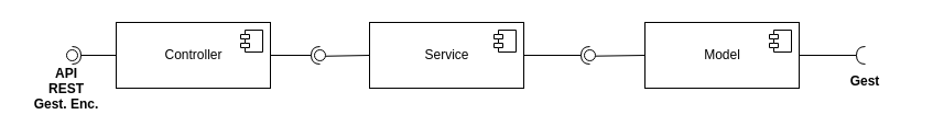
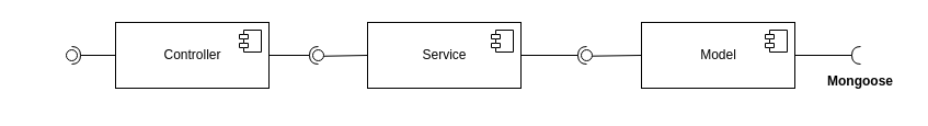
- <mxCell id="18" value="Gest" style="text;align=center;fontStyle=1;verticalAlign=middle;spacingLeft=3;spacingRight=3;strokeColor=none;rotatable=0;points=[[0,0.5],[1,0.5]];portConstraint=eastwest;" vertex="1" parent="1"><mxGeometry x="745" y="60" width="80" height="26" as="geometry" /></mxCell>
+ <mxCell id="18" value="Mongoose" style="text;align=center;fontStyle=1;verticalAlign=middle;spacingLeft=3;spacingRight=3;strokeColor=none;rotatable=0;points=[[0,0.5],[1,0.5]];portConstraint=eastwest;" vertex="1" parent="1"><mxGeometry x="745" y="60" width="80" height="26" as="geometry" /></mxCell>
- <mxCell id="17" value="API&#10;REST&#10;Gest. Enc." style="text;align=center;fontStyle=1;verticalAlign=middle;spacingLeft=3;spacingRight=3;strokeColor=none;rotatable=0;points=[[0,0.5],[1,0.5]];portConstraint=eastwest;" vertex="1" parent="1"><mxGeometry x="20" y="67" width="80" height="26" as="geometry" /></mxCell>
